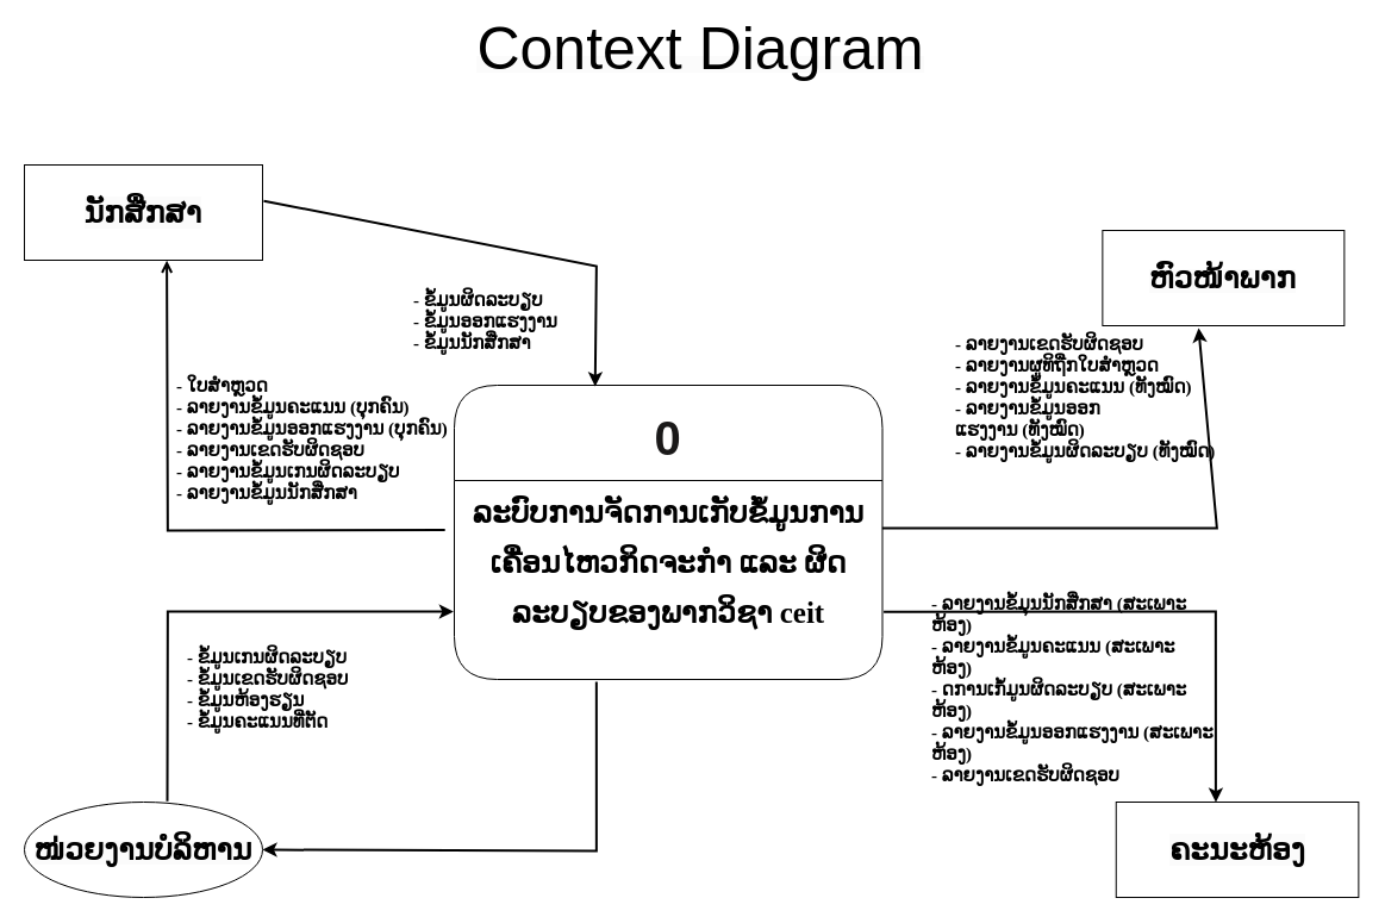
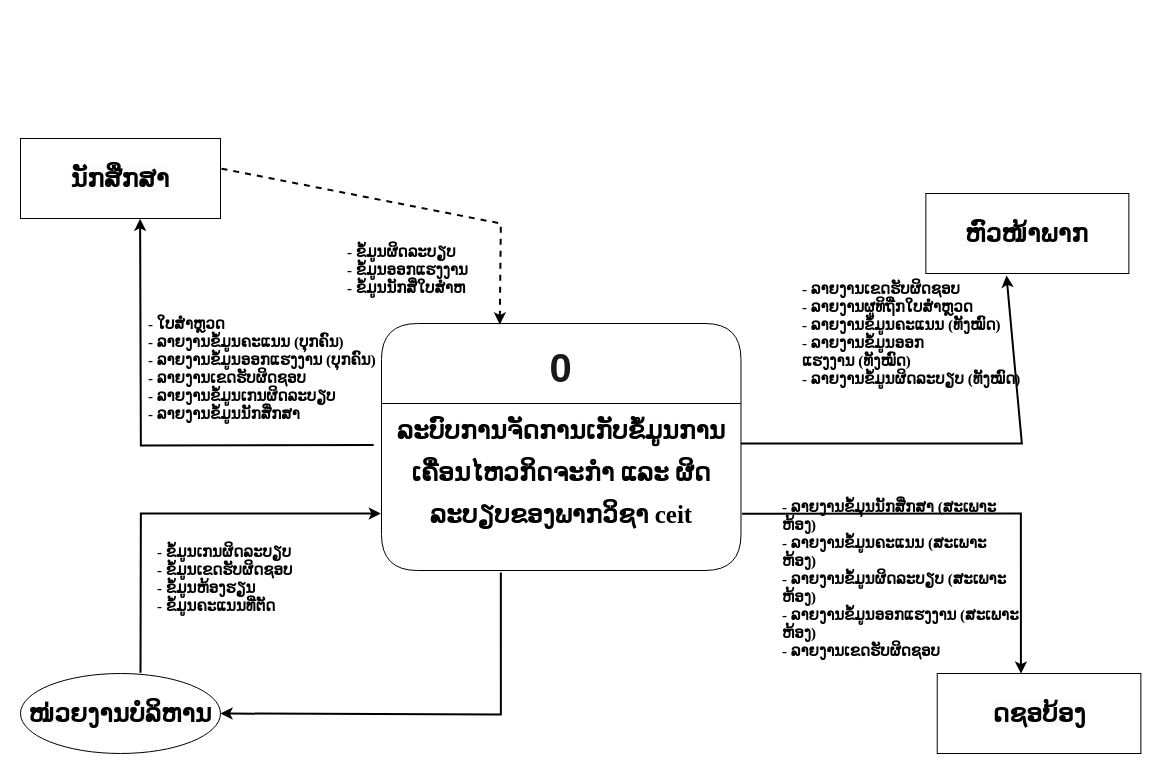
- <mxCell id="2" value="&lt;span style=&quot;color: rgb(0, 0, 0); background-color: rgb(251, 251, 251);&quot;&gt;&lt;font style=&quot;font-size: 50px;&quot;&gt;Context Diagram&lt;/font&gt;&lt;/span&gt;" style="text;html=1;strokeColor=none;fillColor=none;align=center;verticalAlign=middle;whiteSpace=wrap;rounded=0;sketch=0;" parent="1" vertex="1"><mxGeometry x="313.36" y="20" width="550" height="40" as="geometry" /></mxCell>
- <mxCell id="6" value="" style="endArrow=classic;html=1;strokeColor=#000000;strokeWidth=2;fontFamily=laa;fontSource=https%3A%2F%2Ffonts.googleapis.com%2Fcss2%3Ffamily%3DNoto%2BSans%2BLao%26family%3DNoto%2BSerif%2BLao%3Awght%40100..900%26display%3Dswap;fontSize=15;entryX=0.329;entryY=0.004;entryDx=0;entryDy=0;entryPerimeter=0;rounded=0;exitX=1.005;exitY=0.377;exitDx=0;exitDy=0;exitPerimeter=0;" parent="1" source="5" target="3" edge="1"><mxGeometry width="50" height="50" relative="1" as="geometry"><mxPoint x="140.49" y="163" as="sourcePoint" /><mxPoint x="483.49" y="299" as="targetPoint" /><Array as="points"><mxPoint x="500.36" y="223" /></Array></mxGeometry></mxCell>
+ <mxCell id="6" value="" style="endArrow=classic;html=1;strokeColor=#000000;strokeWidth=2;fontFamily=laa;fontSource=https%3A%2F%2Ffonts.googleapis.com%2Fcss2%3Ffamily%3DNoto%2BSans%2BLao%26family%3DNoto%2BSerif%2BLao%3Awght%40100..900%26display%3Dswap;fontSize=15;entryX=0.329;entryY=0.004;entryDx=0;entryDy=0;entryPerimeter=0;rounded=0;exitX=1.005;exitY=0.377;exitDx=0;exitDy=0;exitPerimeter=0;dashed=1;" parent="1" source="5" target="3" edge="1"><mxGeometry width="50" height="50" relative="1" as="geometry"><mxPoint x="140.49" y="163" as="sourcePoint" /><mxPoint x="483.49" y="299" as="targetPoint" /><Array as="points"><mxPoint x="500.36" y="223" /></Array></mxGeometry></mxCell>
- <mxCell id="9" value="" style="endArrow=open;html=1;strokeColor=#000000;strokeWidth=2;fontFamily=laa;fontSource=https%3A%2F%2Ffonts.googleapis.com%2Fcss2%3Ffamily%3DNoto%2BSans%2BLao%26family%3DNoto%2BSerif%2BLao%3Awght%40100..900%26display%3Dswap;fontSize=15;rounded=0;exitX=0.884;exitY=1.003;exitDx=0;exitDy=0;entryX=0.598;entryY=1.003;entryDx=0;entryDy=0;entryPerimeter=0;exitPerimeter=0;" parent="1" source="8" target="5" edge="1"><mxGeometry width="50" height="50" relative="1" as="geometry"><mxPoint x="370.49" y="403" as="sourcePoint" /><mxPoint x="60.49" y="209" as="targetPoint" /><Array as="points"><mxPoint x="140.36" y="445" /></Array></mxGeometry></mxCell>
+ <mxCell id="9" value="" style="endArrow=classic;html=1;strokeColor=#000000;strokeWidth=2;fontFamily=laa;fontSource=https%3A%2F%2Ffonts.googleapis.com%2Fcss2%3Ffamily%3DNoto%2BSans%2BLao%26family%3DNoto%2BSerif%2BLao%3Awght%40100..900%26display%3Dswap;fontSize=15;rounded=0;exitX=0.884;exitY=1.003;exitDx=0;exitDy=0;entryX=0.598;entryY=1.003;entryDx=0;entryDy=0;entryPerimeter=0;exitPerimeter=0;" parent="1" source="8" target="5" edge="1"><mxGeometry width="50" height="50" relative="1" as="geometry"><mxPoint x="370.49" y="403" as="sourcePoint" /><mxPoint x="60.49" y="209" as="targetPoint" /><Array as="points"><mxPoint x="140.36" y="445" /></Array></mxGeometry></mxCell>
- <mxCell id="7" value="&lt;font color=&quot;#000000&quot;&gt;&lt;b style=&quot;&quot;&gt;&lt;font face=&quot;Phetsarath OT&quot; style=&quot;font-size: 15px;&quot;&gt;-&amp;nbsp;&lt;/font&gt;&lt;/b&gt;&lt;b style=&quot;&quot;&gt;&lt;font face=&quot;Phetsarath OT&quot;&gt;ຂໍ້ມູນຜິດລະບຽບ&lt;br&gt;&lt;/font&gt;&lt;/b&gt;&lt;b style=&quot;&quot;&gt;&lt;font face=&quot;Phetsarath OT&quot; style=&quot;font-size: 15px;&quot;&gt;-&amp;nbsp;&lt;/font&gt;&lt;/b&gt;&lt;b style=&quot;&quot;&gt;&lt;font face=&quot;Phetsarath OT&quot;&gt;ຂໍ້ມູນອອກແຮງງານ&lt;br&gt;&lt;/font&gt;&lt;/b&gt;&lt;b style=&quot;&quot;&gt;&lt;font face=&quot;Phetsarath OT&quot; style=&quot;font-size: 15px;&quot;&gt;-&amp;nbsp;&lt;/font&gt;&lt;/b&gt;&lt;b style=&quot;&quot;&gt;&lt;font face=&quot;Phetsarath OT&quot;&gt;ຂໍ້ມູນນັກສືກສາ&lt;/font&gt;&lt;/b&gt;&lt;/font&gt;&lt;span style=&quot;color: rgb(0, 0, 0); background-color: rgb(251, 251, 251);&quot;&gt;&lt;b style=&quot;&quot;&gt;&lt;font face=&quot;Phetsarath OT&quot; style=&quot;font-size: 15px;&quot;&gt;&lt;br&gt;&lt;/font&gt;&lt;/b&gt;&lt;/span&gt;" style="text;html=1;strokeColor=none;fillColor=none;align=left;verticalAlign=middle;whiteSpace=wrap;rounded=0;sketch=0;fontFamily=laa;fontSource=https%3A%2F%2Ffonts.googleapis.com%2Fcss2%3Ffamily%3DNoto%2BSans%2BLao%26family%3DNoto%2BSerif%2BLao%3Awght%40100..900%26display%3Dswap;fontSize=15;container=0;" parent="1" vertex="1"><mxGeometry x="344.8" y="230" width="138.62" height="77" as="geometry" /></mxCell>
+ <mxCell id="7" value="&lt;font color=&quot;#000000&quot;&gt;&lt;b style=&quot;&quot;&gt;&lt;font face=&quot;Phetsarath OT&quot; style=&quot;font-size: 15px;&quot;&gt;-&amp;nbsp;&lt;/font&gt;&lt;/b&gt;&lt;b style=&quot;&quot;&gt;&lt;font face=&quot;Phetsarath OT&quot;&gt;ຂໍ້ມູນຜິດລະບຽບ&lt;br&gt;&lt;/font&gt;&lt;/b&gt;&lt;b style=&quot;&quot;&gt;&lt;font face=&quot;Phetsarath OT&quot; style=&quot;font-size: 15px;&quot;&gt;-&amp;nbsp;&lt;/font&gt;&lt;/b&gt;&lt;b style=&quot;&quot;&gt;&lt;font face=&quot;Phetsarath OT&quot;&gt;ຂໍ້ມູນອອກແຮງງານ&lt;br&gt;&lt;/font&gt;&lt;/b&gt;&lt;b style=&quot;&quot;&gt;&lt;font face=&quot;Phetsarath OT&quot; style=&quot;font-size: 15px;&quot;&gt;-&amp;nbsp;&lt;/font&gt;&lt;/b&gt;&lt;b style=&quot;&quot;&gt;&lt;font face=&quot;Phetsarath OT&quot;&gt;ຂໍ້ມູນນັກສືໃບສຳຫ&lt;/font&gt;&lt;/b&gt;&lt;/font&gt;&lt;span style=&quot;color: rgb(0, 0, 0); background-color: rgb(251, 251, 251);&quot;&gt;&lt;b style=&quot;&quot;&gt;&lt;font face=&quot;Phetsarath OT&quot; style=&quot;font-size: 15px;&quot;&gt;&lt;br&gt;&lt;/font&gt;&lt;/b&gt;&lt;/span&gt;" style="text;html=1;strokeColor=none;fillColor=none;align=left;verticalAlign=middle;whiteSpace=wrap;rounded=0;sketch=0;fontFamily=laa;fontSource=https%3A%2F%2Ffonts.googleapis.com%2Fcss2%3Ffamily%3DNoto%2BSans%2BLao%26family%3DNoto%2BSerif%2BLao%3Awght%40100..900%26display%3Dswap;fontSize=15;container=0;" parent="1" vertex="1"><mxGeometry x="344.8" y="230" width="138.62" height="77" as="geometry" /></mxCell>
- <mxCell id="16" value="&lt;font color=&quot;#000000&quot;&gt;&lt;b style=&quot;&quot;&gt;&lt;font face=&quot;Phetsarath OT&quot; style=&quot;font-size: 15px;&quot;&gt;- ລາຍງານຂໍ້ມຸນນັກສືກສາ (ສະເພາະຫ້ອງ)&lt;br&gt;-&amp;nbsp;&lt;/font&gt;&lt;/b&gt;&lt;b&gt;&lt;font face=&quot;Phetsarath OT&quot;&gt;&lt;span style=&quot;forced-color-adjust: none;&quot;&gt;ລາຍງານຂໍ້ມູນຄະແນນ&amp;nbsp;&lt;/span&gt;&lt;span style=&quot;forced-color-adjust: none;&quot;&gt;(ສະເພາະຫ້ອງ)&lt;br&gt;&lt;/span&gt;&lt;/font&gt;&lt;/b&gt;&lt;b style=&quot;&quot;&gt;&lt;font face=&quot;Phetsarath OT&quot; style=&quot;font-size: 15px;&quot;&gt;-&amp;nbsp;&lt;/font&gt;&lt;/b&gt;&lt;b style=&quot;&quot;&gt;&lt;font face=&quot;Phetsarath OT&quot;&gt;&lt;span style=&quot;forced-color-adjust: none;&quot;&gt;ດການເກໍ້ມູນຜິດລະບຽບ&amp;nbsp;&lt;/span&gt;&lt;span style=&quot;forced-color-adjust: none;&quot;&gt;(ສະເພາະຫ້ອງ)&lt;br&gt;&lt;/span&gt;&lt;/font&gt;&lt;/b&gt;&lt;b style=&quot;&quot;&gt;&lt;font face=&quot;Phetsarath OT&quot; style=&quot;font-size: 15px;&quot;&gt;-&amp;nbsp;&lt;/font&gt;&lt;/b&gt;&lt;b&gt;&lt;font face=&quot;Phetsarath OT&quot;&gt;&lt;span style=&quot;forced-color-adjust: none;&quot;&gt;ລາຍງານຂໍ້ມູນອອກແຮງງານ&amp;nbsp;&lt;/span&gt;&lt;span style=&quot;forced-color-adjust: none;&quot;&gt;(ສະເພາະຫ້ອງ)&lt;br&gt;&lt;/span&gt;&lt;/font&gt;&lt;/b&gt;&lt;b style=&quot;&quot;&gt;&lt;font face=&quot;Phetsarath OT&quot; style=&quot;font-size: 15px;&quot;&gt;-&amp;nbsp;&lt;/font&gt;&lt;/b&gt;&lt;b style=&quot;font-family: &amp;quot;Phetsarath OT&amp;quot;;&quot;&gt;ລາຍງານເຂດຮັບຜິດຊອບ&lt;/b&gt;&lt;/font&gt;&lt;span style=&quot;color: rgb(0, 0, 0); background-color: rgb(251, 251, 251);&quot;&gt;&lt;b style=&quot;&quot;&gt;&lt;font face=&quot;Phetsarath OT&quot; style=&quot;font-size: 15px;&quot;&gt;&lt;br&gt;&lt;/font&gt;&lt;/b&gt;&lt;/span&gt;" style="text;html=1;strokeColor=none;fillColor=none;align=left;verticalAlign=middle;whiteSpace=wrap;rounded=0;sketch=0;fontFamily=laa;fontSource=https%3A%2F%2Ffonts.googleapis.com%2Fcss2%3Ffamily%3DNoto%2BSans%2BLao%26family%3DNoto%2BSerif%2BLao%3Awght%40100..900%26display%3Dswap;fontSize=15;container=0;" parent="1" vertex="1"><mxGeometry x="780.36" y="508" width="240" height="140" as="geometry" /></mxCell>
+ <mxCell id="16" value="&lt;font color=&quot;#000000&quot;&gt;&lt;b style=&quot;&quot;&gt;&lt;font face=&quot;Phetsarath OT&quot; style=&quot;font-size: 15px;&quot;&gt;- ລາຍງານຂໍ້ມຸນນັກສືກສາ (ສະເພາະຫ້ອງ)&lt;br&gt;-&amp;nbsp;&lt;/font&gt;&lt;/b&gt;&lt;b&gt;&lt;font face=&quot;Phetsarath OT&quot;&gt;&lt;span style=&quot;forced-color-adjust: none;&quot;&gt;ລາຍງານຂໍ້ມູນຄະແນນ&amp;nbsp;&lt;/span&gt;&lt;span style=&quot;forced-color-adjust: none;&quot;&gt;(ສະເພາະຫ້ອງ)&lt;br&gt;&lt;/span&gt;&lt;/font&gt;&lt;/b&gt;&lt;b style=&quot;&quot;&gt;&lt;font face=&quot;Phetsarath OT&quot; style=&quot;font-size: 15px;&quot;&gt;-&amp;nbsp;&lt;/font&gt;&lt;/b&gt;&lt;b style=&quot;&quot;&gt;&lt;font face=&quot;Phetsarath OT&quot;&gt;&lt;span style=&quot;forced-color-adjust: none;&quot;&gt;ລາຍງານຂໍ້ມູນຜິດລະບຽບ&amp;nbsp;&lt;/span&gt;&lt;span style=&quot;forced-color-adjust: none;&quot;&gt;(ສະເພາະຫ້ອງ)&lt;br&gt;&lt;/span&gt;&lt;/font&gt;&lt;/b&gt;&lt;b style=&quot;&quot;&gt;&lt;font face=&quot;Phetsarath OT&quot; style=&quot;font-size: 15px;&quot;&gt;-&amp;nbsp;&lt;/font&gt;&lt;/b&gt;&lt;b&gt;&lt;font face=&quot;Phetsarath OT&quot;&gt;&lt;span style=&quot;forced-color-adjust: none;&quot;&gt;ລາຍງານຂໍ້ມູນອອກແຮງງານ&amp;nbsp;&lt;/span&gt;&lt;span style=&quot;forced-color-adjust: none;&quot;&gt;(ສະເພາະຫ້ອງ)&lt;br&gt;&lt;/span&gt;&lt;/font&gt;&lt;/b&gt;&lt;b style=&quot;&quot;&gt;&lt;font face=&quot;Phetsarath OT&quot; style=&quot;font-size: 15px;&quot;&gt;-&amp;nbsp;&lt;/font&gt;&lt;/b&gt;&lt;b style=&quot;font-family: &amp;quot;Phetsarath OT&amp;quot;;&quot;&gt;ລາຍງານເຂດຮັບຜິດຊອບ&lt;/b&gt;&lt;/font&gt;&lt;span style=&quot;color: rgb(0, 0, 0); background-color: rgb(251, 251, 251);&quot;&gt;&lt;b style=&quot;&quot;&gt;&lt;font face=&quot;Phetsarath OT&quot; style=&quot;font-size: 15px;&quot;&gt;&lt;br&gt;&lt;/font&gt;&lt;/b&gt;&lt;/span&gt;" style="text;html=1;strokeColor=none;fillColor=none;align=left;verticalAlign=middle;whiteSpace=wrap;rounded=0;sketch=0;fontFamily=laa;fontSource=https%3A%2F%2Ffonts.googleapis.com%2Fcss2%3Ffamily%3DNoto%2BSans%2BLao%26family%3DNoto%2BSerif%2BLao%3Awght%40100..900%26display%3Dswap;fontSize=15;container=0;" parent="1" vertex="1"><mxGeometry x="780.36" y="508" width="240" height="140" as="geometry" /></mxCell>
- <mxCell id="13" value="&lt;h2&gt;&lt;font style=&quot;font-size: 25px;&quot; face=&quot;Phetsarath OT&quot; color=&quot;#000000&quot;&gt;&lt;span style=&quot;background-color: rgb(251, 251, 251);&quot;&gt;ຄະນະຫ້ອງ&lt;/span&gt;&lt;/font&gt;&lt;/h2&gt;" style="rounded=0;whiteSpace=wrap;html=1;sketch=0;strokeColor=#000000;fillColor=#FFFFFF;gradientColor=none;container=0;" parent="1" vertex="1"><mxGeometry x="936.74" y="673" width="203.62" height="80" as="geometry" /></mxCell>
+ <mxCell id="13" value="&lt;h2&gt;&lt;font style=&quot;font-size: 25px;&quot; face=&quot;Phetsarath OT&quot; color=&quot;#000000&quot;&gt;&lt;span style=&quot;background-color: rgb(251, 251, 251);&quot;&gt;ດຊອບ້ອງ&lt;/span&gt;&lt;/font&gt;&lt;/h2&gt;" style="rounded=0;whiteSpace=wrap;html=1;sketch=0;strokeColor=#000000;fillColor=#FFFFFF;gradientColor=none;container=0;" parent="1" vertex="1"><mxGeometry x="936.74" y="673" width="203.62" height="80" as="geometry" /></mxCell>
